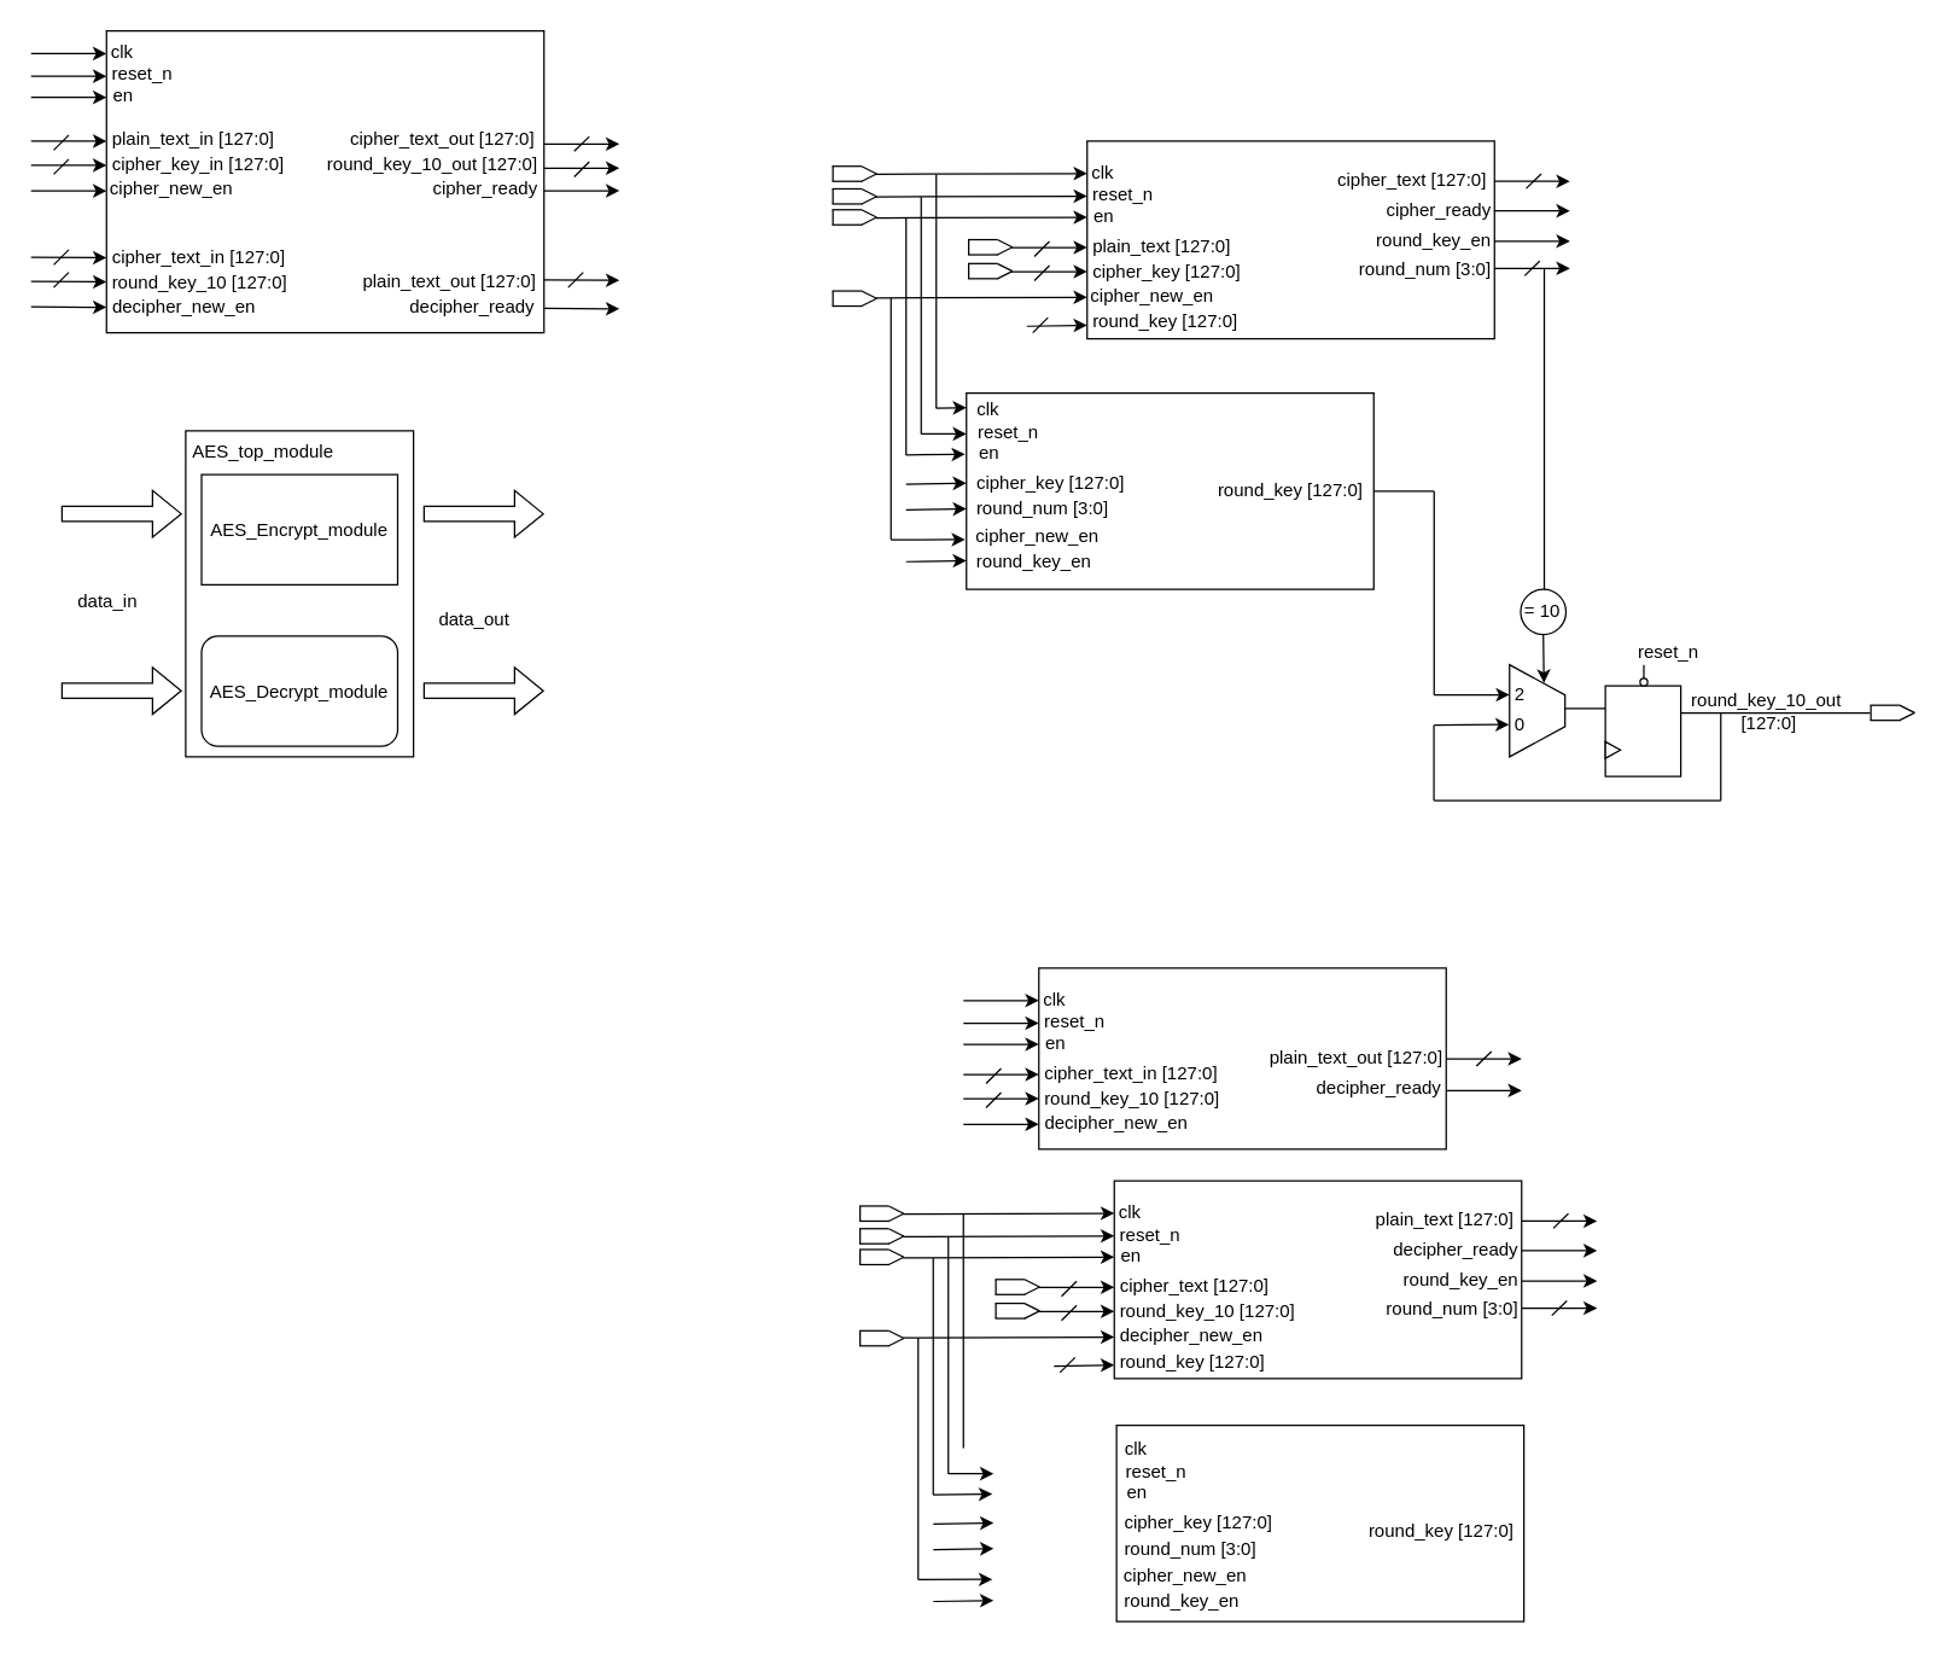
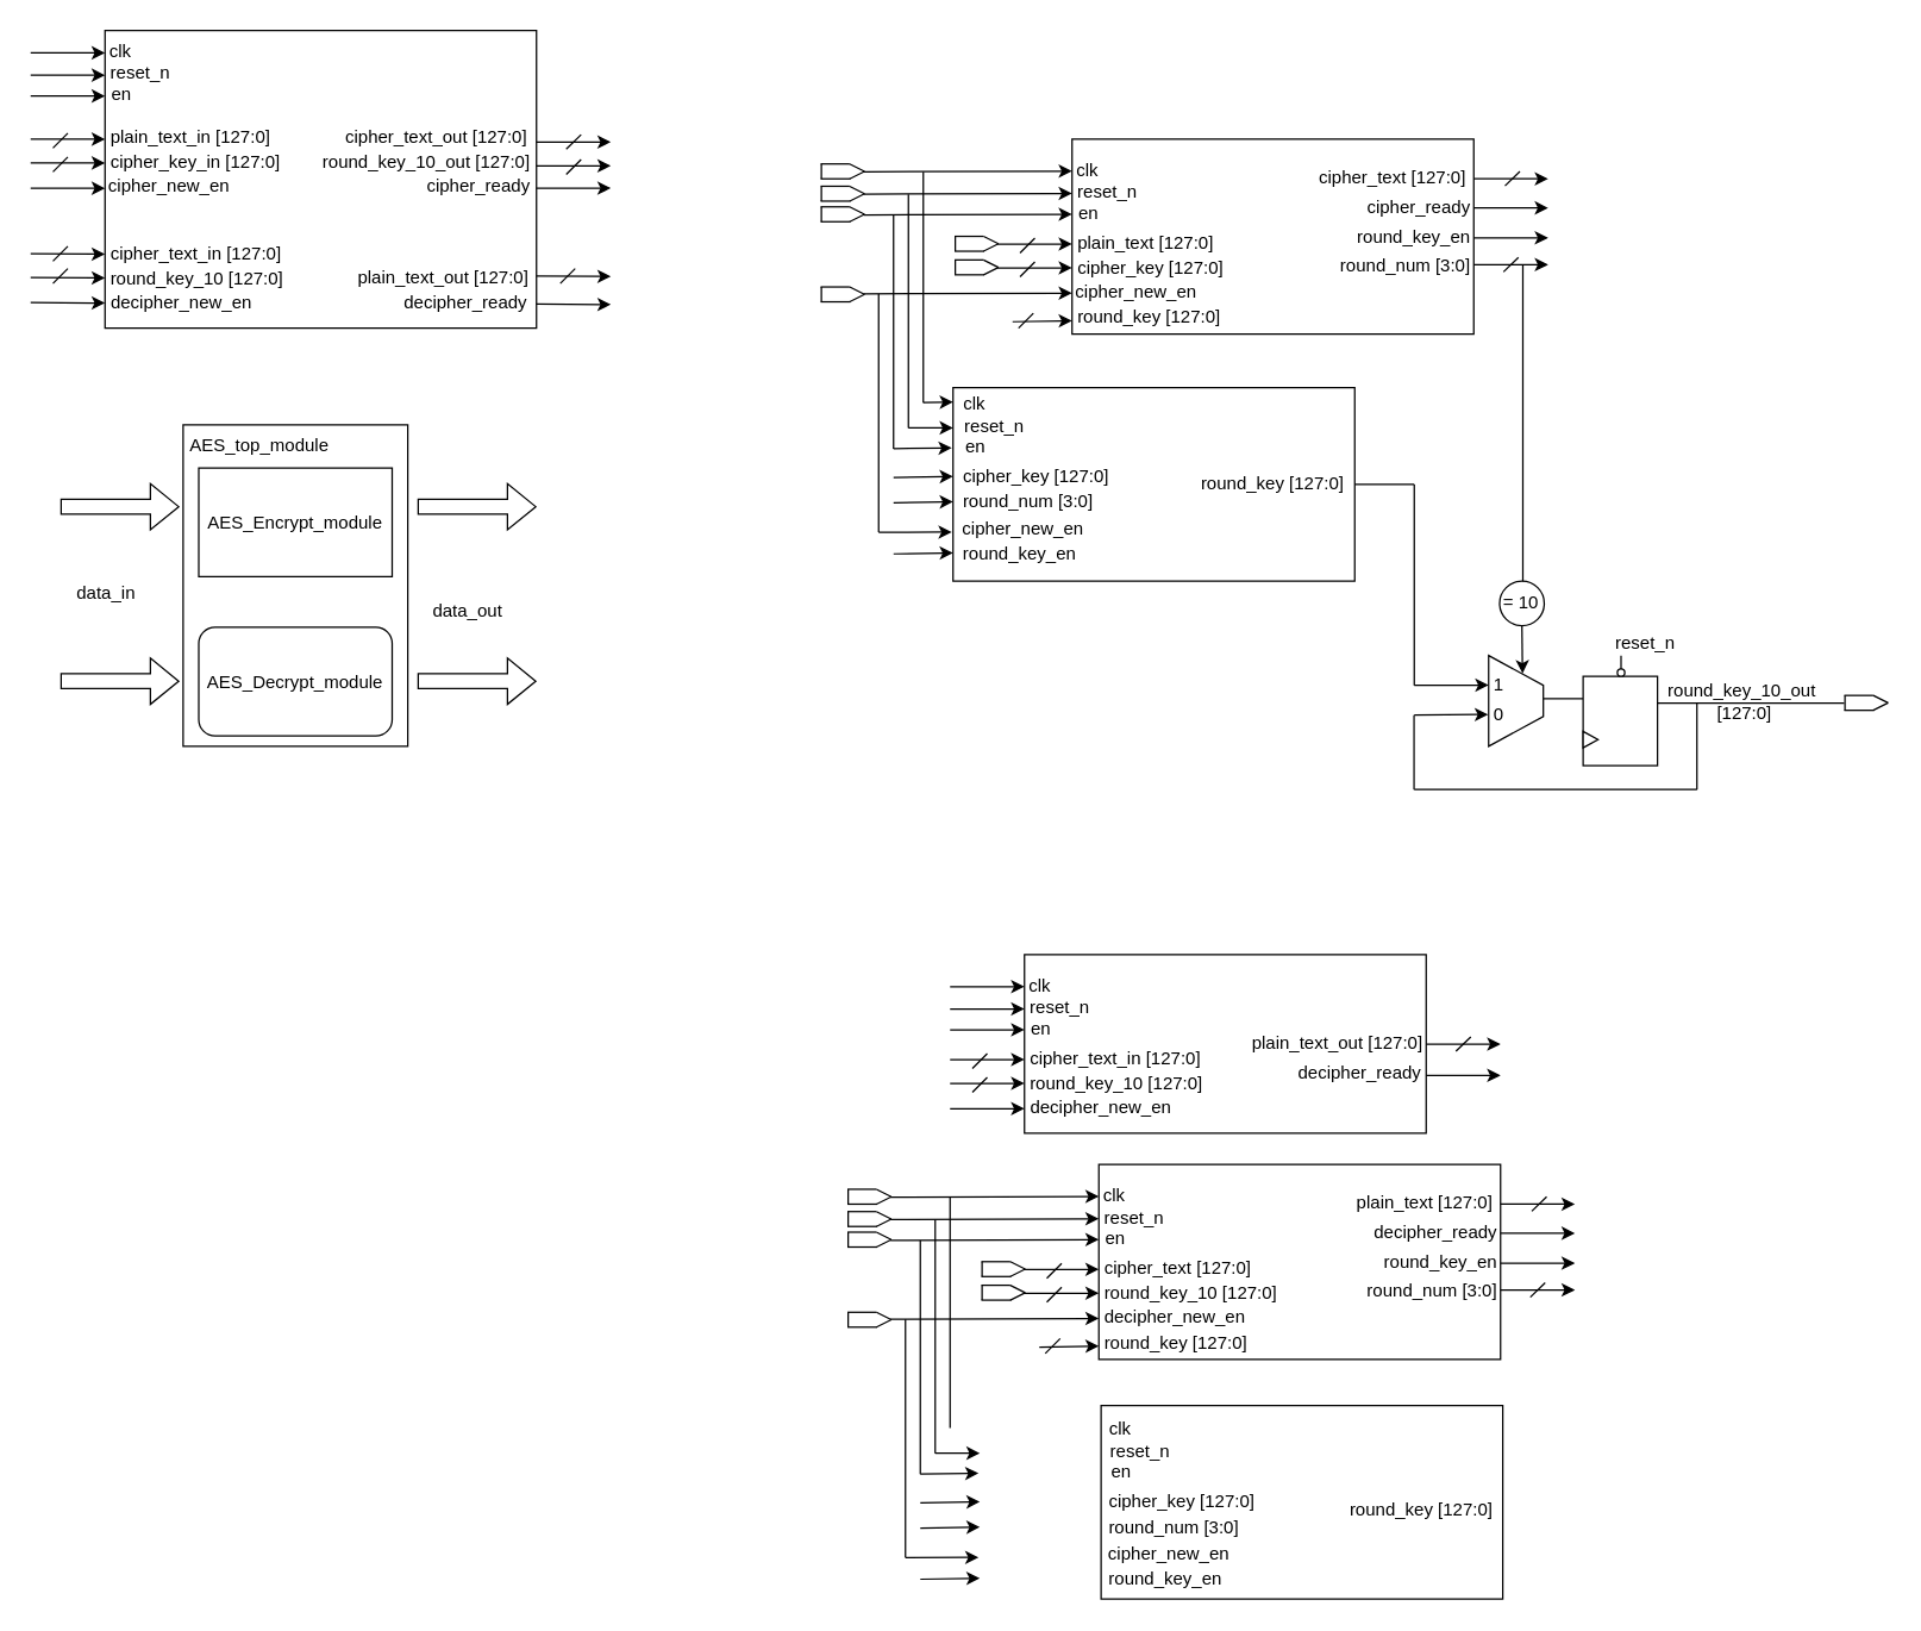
- <mxCell id="97" value="2" style="text;html=1;strokeColor=none;fillColor=none;align=center;verticalAlign=middle;whiteSpace=wrap;rounded=0;" vertex="1" parent="1"><mxGeometry x="1002" y="454" width="10" height="11" as="geometry" /></mxCell>
+ <mxCell id="97" value="1" style="text;html=1;strokeColor=none;fillColor=none;align=center;verticalAlign=middle;whiteSpace=wrap;rounded=0;" vertex="1" parent="1"><mxGeometry x="1002" y="454" width="10" height="11" as="geometry" /></mxCell>
